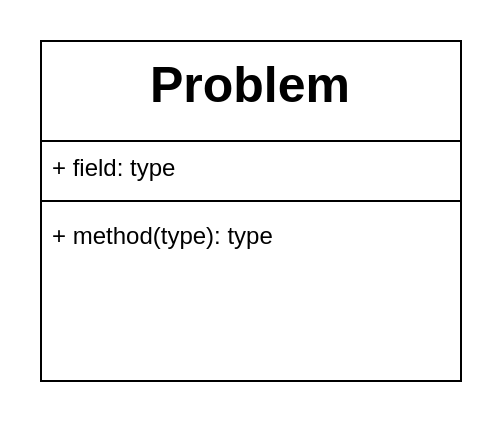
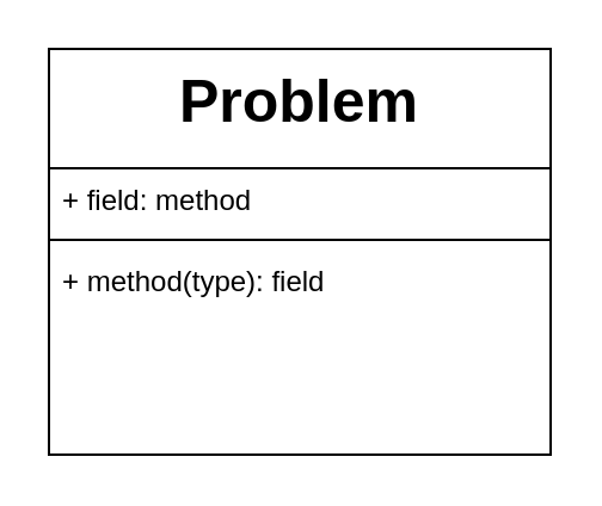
- <mxCell id="3" value="+ field: type" style="text;strokeColor=none;fillColor=none;align=left;verticalAlign=top;spacingLeft=4;spacingRight=4;overflow=hidden;rotatable=0;points=[[0,0.5],[1,0.5]];portConstraint=eastwest;whiteSpace=wrap;html=1;" vertex="1" parent="2"><mxGeometry y="50" width="210" height="26" as="geometry" /></mxCell>
+ <mxCell id="3" value="+ field: method" style="text;strokeColor=none;fillColor=none;align=left;verticalAlign=top;spacingLeft=4;spacingRight=4;overflow=hidden;rotatable=0;points=[[0,0.5],[1,0.5]];portConstraint=eastwest;whiteSpace=wrap;html=1;" vertex="1" parent="2"><mxGeometry y="50" width="210" height="26" as="geometry" /></mxCell>
- <mxCell id="5" value="+ method(type): type" style="text;strokeColor=none;fillColor=none;align=left;verticalAlign=top;spacingLeft=4;spacingRight=4;overflow=hidden;rotatable=0;points=[[0,0.5],[1,0.5]];portConstraint=eastwest;whiteSpace=wrap;html=1;" vertex="1" parent="2"><mxGeometry y="84" width="210" height="86" as="geometry" /></mxCell>
+ <mxCell id="5" value="+ method(type): field" style="text;strokeColor=none;fillColor=none;align=left;verticalAlign=top;spacingLeft=4;spacingRight=4;overflow=hidden;rotatable=0;points=[[0,0.5],[1,0.5]];portConstraint=eastwest;whiteSpace=wrap;html=1;" vertex="1" parent="2"><mxGeometry y="84" width="210" height="86" as="geometry" /></mxCell>
